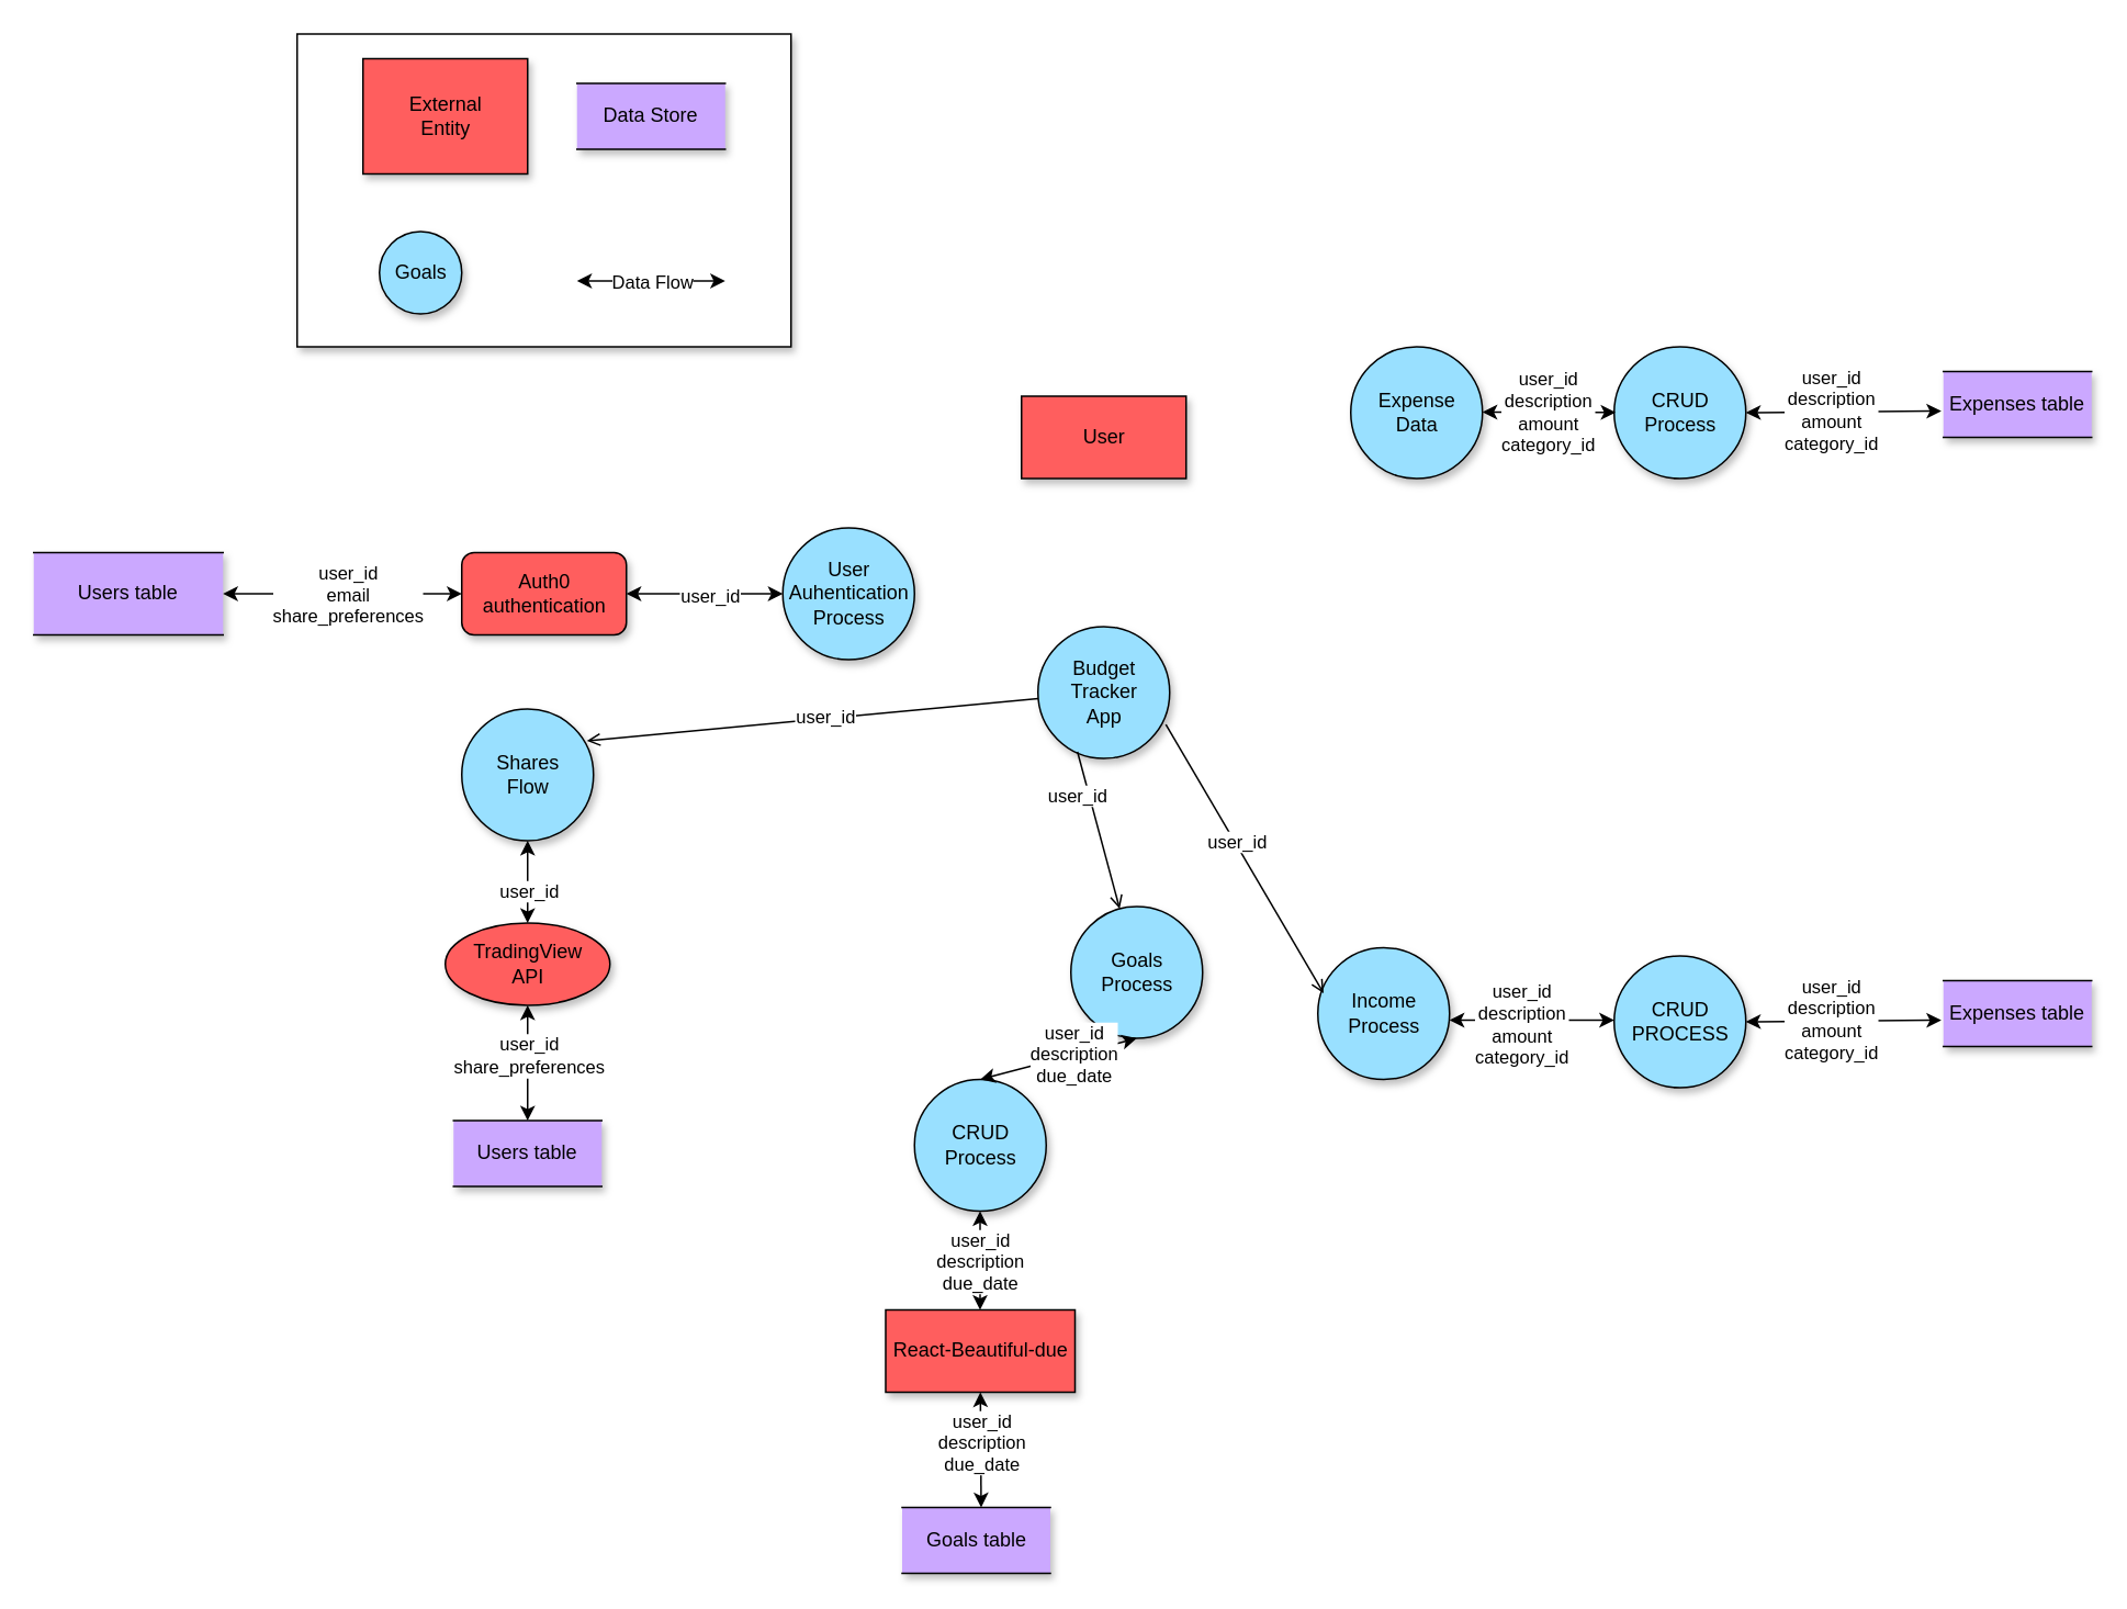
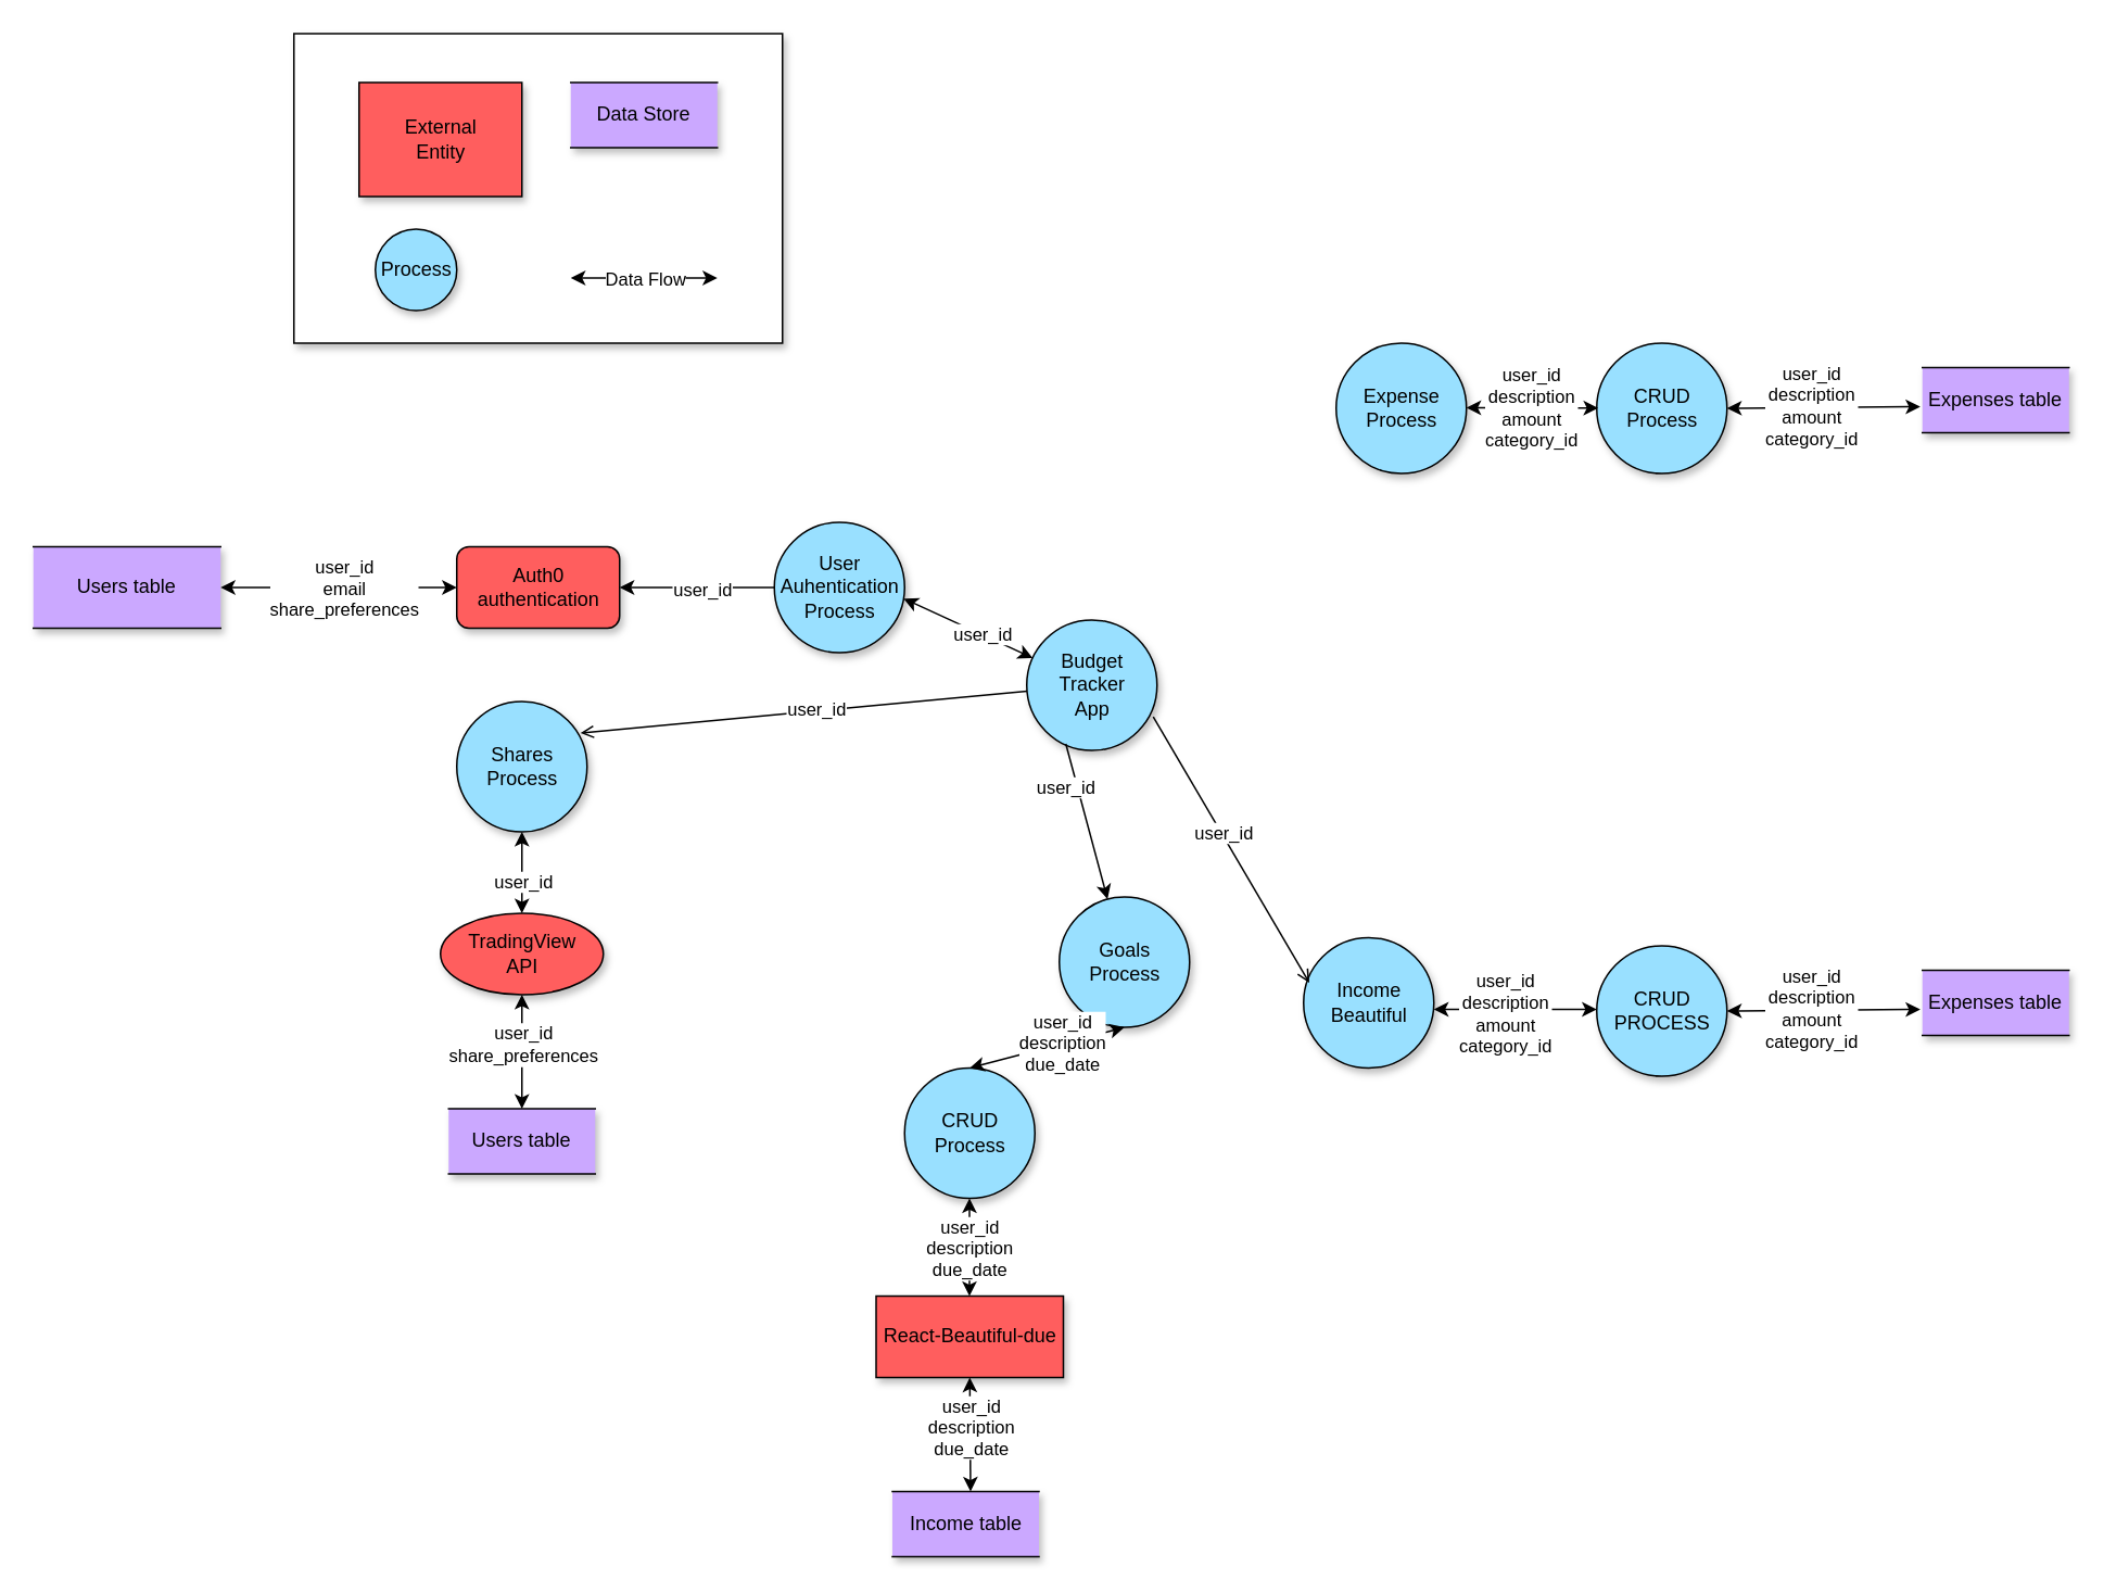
- <mxCell id="3" value="External&lt;br&gt;Entity" style="html=1;dashed=0;whitespace=wrap;shadow=1;fillColor=#FF5E5E;" parent="1" vertex="1"><mxGeometry x="220" y="35" width="100" height="70" as="geometry" /></mxCell>
+ <mxCell id="3" value="External&lt;br&gt;Entity" style="html=1;dashed=0;whitespace=wrap;shadow=1;fillColor=#FF5E5E;" parent="1" vertex="1"><mxGeometry x="220" y="50" width="100" height="70" as="geometry" /></mxCell>
- <mxCell id="4" value="Goals" style="shape=ellipse;html=1;dashed=0;whitespace=wrap;perimeter=ellipsePerimeter;fillColor=#99E0FF;shadow=1;" parent="1" vertex="1"><mxGeometry x="230" y="140" width="50" height="50" as="geometry" /></mxCell>
+ <mxCell id="4" value="Process" style="shape=ellipse;html=1;dashed=0;whitespace=wrap;perimeter=ellipsePerimeter;fillColor=#99E0FF;shadow=1;" parent="1" vertex="1"><mxGeometry x="230" y="140" width="50" height="50" as="geometry" /></mxCell>
- <mxCell id="13" value="Expense&lt;br&gt;Data" style="shape=ellipse;html=1;dashed=0;whitespace=wrap;perimeter=ellipsePerimeter;fillColor=#99E0FF;shadow=1;" parent="1" vertex="1"><mxGeometry x="820" y="210" width="80" height="80" as="geometry" /></mxCell>
+ <mxCell id="13" value="Expense&lt;br&gt;Process" style="shape=ellipse;html=1;dashed=0;whitespace=wrap;perimeter=ellipsePerimeter;fillColor=#99E0FF;shadow=1;" parent="1" vertex="1"><mxGeometry x="820" y="210" width="80" height="80" as="geometry" /></mxCell>
- <mxCell id="15" value="User" style="html=1;dashed=0;whitespace=wrap;shadow=1;fillColor=#FF5E5E;" parent="1" vertex="1"><mxGeometry x="620" y="240" width="100" height="50" as="geometry" /></mxCell>
- <mxCell id="8" value="" style="endArrow=classic;startArrow=classic;html=1;entryX=0;entryY=0.5;entryDx=0;entryDy=0;exitX=1;exitY=0.5;exitDx=0;exitDy=0;" parent="1" source="12" target="7" edge="1"><mxGeometry width="50" height="50" relative="1" as="geometry"><mxPoint x="428.01" y="322.815" as="sourcePoint" /><mxPoint x="495" y="360" as="targetPoint" /></mxGeometry></mxCell>
+ <mxCell id="8" value="" style="endArrow=none;startArrow=classic;html=1;entryX=0;entryY=0.5;entryDx=0;entryDy=0;exitX=1;exitY=0.5;exitDx=0;exitDy=0;" parent="1" source="12" target="7" edge="1"><mxGeometry width="50" height="50" relative="1" as="geometry"><mxPoint x="428.01" y="322.815" as="sourcePoint" /><mxPoint x="495" y="360" as="targetPoint" /></mxGeometry></mxCell>
+ <mxCell id="17" value="" style="endArrow=classic;startArrow=classic;html=1;exitX=0.992;exitY=0.585;exitDx=0;exitDy=0;exitPerimeter=0;" parent="1" source="7" target="16" edge="1"><mxGeometry width="50" height="50" relative="1" as="geometry"><mxPoint x="585" y="420" as="sourcePoint" /><mxPoint x="620" y="370" as="targetPoint" /></mxGeometry></mxCell>
+ <mxCell id="18" value="user_id" style="edgeLabel;html=1;align=center;verticalAlign=middle;resizable=0;points=[];" parent="17" vertex="1" connectable="0"><mxGeometry x="0.221" relative="1" as="geometry"><mxPoint as="offset" /></mxGeometry></mxCell>
- <mxCell id="25" value="Shares&lt;br&gt;Flow" style="shape=ellipse;html=1;dashed=0;whitespace=wrap;perimeter=ellipsePerimeter;fillColor=#99E0FF;shadow=1;" parent="1" vertex="1"><mxGeometry x="280" y="430" width="80" height="80" as="geometry" /></mxCell>
+ <mxCell id="25" value="Shares&lt;br&gt;Process" style="shape=ellipse;html=1;dashed=0;whitespace=wrap;perimeter=ellipsePerimeter;fillColor=#99E0FF;shadow=1;" parent="1" vertex="1"><mxGeometry x="280" y="430" width="80" height="80" as="geometry" /></mxCell>
- <mxCell id="48" value="" style="endArrow=open;html=1;exitX=0.3;exitY=0.95;exitDx=0;exitDy=0;exitPerimeter=0;" parent="1" source="16" target="40" edge="1"><mxGeometry width="50" height="50" relative="1" as="geometry"><mxPoint x="460" y="520" as="sourcePoint" /><mxPoint x="510" y="470" as="targetPoint" /></mxGeometry></mxCell>
+ <mxCell id="48" value="" style="endArrow=classic;html=1;exitX=0.3;exitY=0.95;exitDx=0;exitDy=0;exitPerimeter=0;" parent="1" source="16" target="40" edge="1"><mxGeometry width="50" height="50" relative="1" as="geometry"><mxPoint x="460" y="520" as="sourcePoint" /><mxPoint x="510" y="470" as="targetPoint" /></mxGeometry></mxCell>
- <mxCell id="14" value="Income&lt;br&gt;Process" style="shape=ellipse;html=1;dashed=0;whitespace=wrap;perimeter=ellipsePerimeter;fillColor=#99E0FF;shadow=1;" parent="1" vertex="1"><mxGeometry x="800" y="575" width="80" height="80" as="geometry" /></mxCell>
+ <mxCell id="14" value="Income&lt;br&gt;Beautiful" style="shape=ellipse;html=1;dashed=0;whitespace=wrap;perimeter=ellipsePerimeter;fillColor=#99E0FF;shadow=1;" parent="1" vertex="1"><mxGeometry x="800" y="575" width="80" height="80" as="geometry" /></mxCell>
- <mxCell id="43" value="Goals&amp;nbsp;table" style="shape=partialRectangle;whiteSpace=wrap;html=1;left=0;right=0;fillColor=#CBA8FF;shadow=1;" parent="1" vertex="1"><mxGeometry x="547.5" y="915" width="90" height="40" as="geometry" /></mxCell>
+ <mxCell id="43" value="Income&amp;nbsp;table" style="shape=partialRectangle;whiteSpace=wrap;html=1;left=0;right=0;fillColor=#CBA8FF;shadow=1;" parent="1" vertex="1"><mxGeometry x="547.5" y="915" width="90" height="40" as="geometry" /></mxCell>
